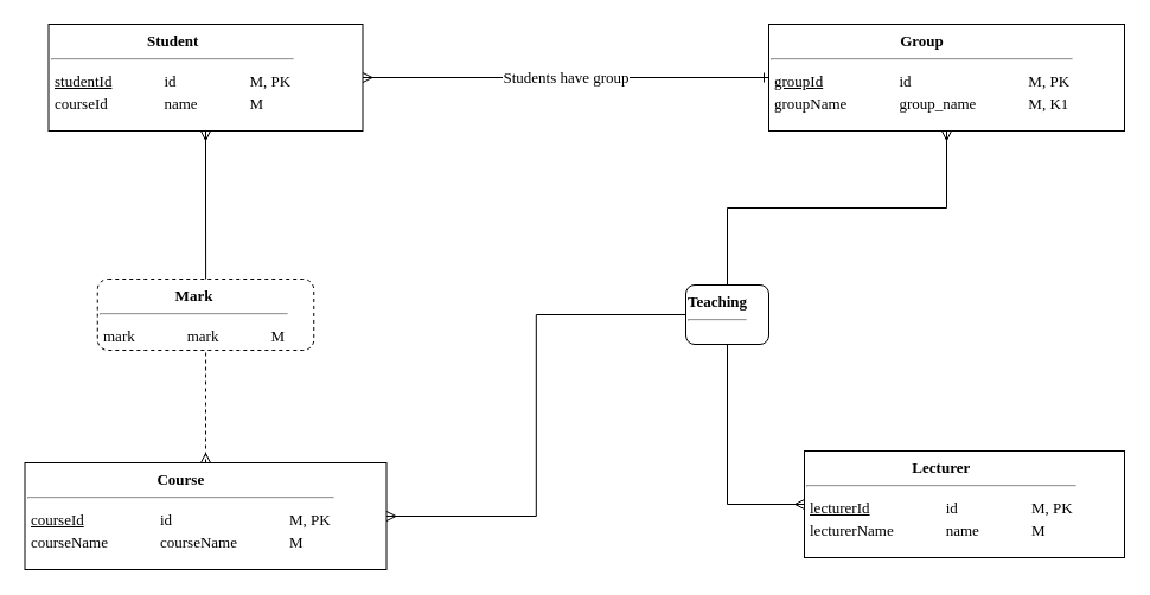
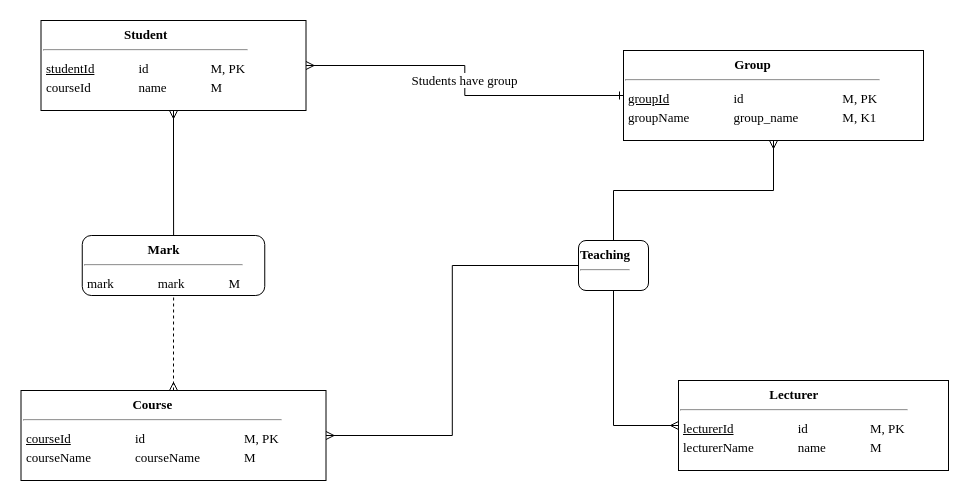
- <mxCell id="4" value="&lt;div style=&quot;text-align: center ; font-size: 13px&quot;&gt;&lt;b style=&quot;font-size: 13px&quot;&gt;Group&lt;/b&gt;&lt;/div&gt;&lt;hr style=&quot;font-size: 13px&quot;&gt;&lt;table style=&quot;font-size: 13px&quot;&gt;&lt;tbody style=&quot;font-size: 13px&quot;&gt;&lt;tr style=&quot;font-size: 13px&quot;&gt;&lt;td style=&quot;font-size: 13px&quot;&gt;&lt;u&gt;groupId&lt;/u&gt;&lt;/td&gt;&lt;td style=&quot;font-size: 13px&quot;&gt;&lt;blockquote style=&quot;margin: 0px 0px 0px 40px ; border: none ; padding: 0px ; font-size: 13px&quot;&gt;id&lt;/blockquote&gt;&lt;/td&gt;&lt;td style=&quot;font-size: 13px&quot;&gt;&lt;blockquote style=&quot;margin: 0px 0px 0px 40px ; border: none ; padding: 0px ; font-size: 13px&quot;&gt;M, PK&lt;/blockquote&gt;&lt;/td&gt;&lt;/tr&gt;&lt;tr style=&quot;font-size: 13px&quot;&gt;&lt;td style=&quot;font-size: 13px&quot;&gt;groupName&lt;/td&gt;&lt;td style=&quot;font-size: 13px&quot;&gt;&lt;blockquote style=&quot;margin: 0px 0px 0px 40px ; border: none ; padding: 0px ; font-size: 13px&quot;&gt;group_name&lt;/blockquote&gt;&lt;/td&gt;&lt;td style=&quot;font-size: 13px&quot;&gt;&lt;blockquote style=&quot;margin: 0px 0px 0px 40px ; border: none ; padding: 0px ; font-size: 13px&quot;&gt;M, K1&lt;/blockquote&gt;&lt;/td&gt;&lt;/tr&gt;&lt;/tbody&gt;&lt;/table&gt;" style="rounded=0;whiteSpace=wrap;html=1;labelBackgroundColor=none;fontFamily=Verdana;fontSize=13;align=left;verticalAlign=top;" parent="1" vertex="1"><mxGeometry x="648" y="20" width="300" height="90" as="geometry" /></mxCell>
+ <mxCell id="4" value="&lt;div style=&quot;text-align: center ; font-size: 13px&quot;&gt;&lt;b style=&quot;font-size: 13px&quot;&gt;Group&lt;/b&gt;&lt;/div&gt;&lt;hr style=&quot;font-size: 13px&quot;&gt;&lt;table style=&quot;font-size: 13px&quot;&gt;&lt;tbody style=&quot;font-size: 13px&quot;&gt;&lt;tr style=&quot;font-size: 13px&quot;&gt;&lt;td style=&quot;font-size: 13px&quot;&gt;&lt;u&gt;groupId&lt;/u&gt;&lt;/td&gt;&lt;td style=&quot;font-size: 13px&quot;&gt;&lt;blockquote style=&quot;margin: 0px 0px 0px 40px ; border: none ; padding: 0px ; font-size: 13px&quot;&gt;id&lt;/blockquote&gt;&lt;/td&gt;&lt;td style=&quot;font-size: 13px&quot;&gt;&lt;blockquote style=&quot;margin: 0px 0px 0px 40px ; border: none ; padding: 0px ; font-size: 13px&quot;&gt;M, PK&lt;/blockquote&gt;&lt;/td&gt;&lt;/tr&gt;&lt;tr style=&quot;font-size: 13px&quot;&gt;&lt;td style=&quot;font-size: 13px&quot;&gt;groupName&lt;/td&gt;&lt;td style=&quot;font-size: 13px&quot;&gt;&lt;blockquote style=&quot;margin: 0px 0px 0px 40px ; border: none ; padding: 0px ; font-size: 13px&quot;&gt;group_name&lt;/blockquote&gt;&lt;/td&gt;&lt;td style=&quot;font-size: 13px&quot;&gt;&lt;blockquote style=&quot;margin: 0px 0px 0px 40px ; border: none ; padding: 0px ; font-size: 13px&quot;&gt;M, K1&lt;/blockquote&gt;&lt;/td&gt;&lt;/tr&gt;&lt;/tbody&gt;&lt;/table&gt;" style="rounded=0;whiteSpace=wrap;html=1;labelBackgroundColor=none;fontFamily=Verdana;fontSize=13;align=left;verticalAlign=top;" parent="1" vertex="1"><mxGeometry x="623" y="50" width="300" height="90" as="geometry" /></mxCell>
- <mxCell id="7" value="&lt;div style=&quot;text-align: center ; font-size: 13px&quot;&gt;&lt;b style=&quot;font-size: 13px&quot;&gt;Mark&lt;/b&gt;&lt;/div&gt;&lt;hr style=&quot;font-size: 13px&quot;&gt;&lt;table style=&quot;font-size: 13px&quot;&gt;&lt;tbody style=&quot;font-size: 13px&quot;&gt;&lt;tr style=&quot;font-size: 13px&quot;&gt;&lt;td style=&quot;font-size: 13px&quot;&gt;mark&lt;/td&gt;&lt;td style=&quot;font-size: 13px&quot;&gt;&lt;blockquote style=&quot;margin: 0px 0px 0px 40px ; border: none ; padding: 0px ; font-size: 13px&quot;&gt;mark&lt;/blockquote&gt;&lt;/td&gt;&lt;td style=&quot;font-size: 13px&quot;&gt;&lt;blockquote style=&quot;margin: 0px 0px 0px 40px ; border: none ; padding: 0px ; font-size: 13px&quot;&gt;M&lt;/blockquote&gt;&lt;/td&gt;&lt;/tr&gt;&lt;/tbody&gt;&lt;/table&gt;" style="rounded=1;whiteSpace=wrap;html=1;labelBackgroundColor=none;fontFamily=Verdana;fontSize=13;align=left;verticalAlign=top;dashed=1;" parent="1" vertex="1"><mxGeometry x="81.75" y="235" width="182.5" height="60" as="geometry" /></mxCell>
+ <mxCell id="7" value="&lt;div style=&quot;text-align: center ; font-size: 13px&quot;&gt;&lt;b style=&quot;font-size: 13px&quot;&gt;Mark&lt;/b&gt;&lt;/div&gt;&lt;hr style=&quot;font-size: 13px&quot;&gt;&lt;table style=&quot;font-size: 13px&quot;&gt;&lt;tbody style=&quot;font-size: 13px&quot;&gt;&lt;tr style=&quot;font-size: 13px&quot;&gt;&lt;td style=&quot;font-size: 13px&quot;&gt;mark&lt;/td&gt;&lt;td style=&quot;font-size: 13px&quot;&gt;&lt;blockquote style=&quot;margin: 0px 0px 0px 40px ; border: none ; padding: 0px ; font-size: 13px&quot;&gt;mark&lt;/blockquote&gt;&lt;/td&gt;&lt;td style=&quot;font-size: 13px&quot;&gt;&lt;blockquote style=&quot;margin: 0px 0px 0px 40px ; border: none ; padding: 0px ; font-size: 13px&quot;&gt;M&lt;/blockquote&gt;&lt;/td&gt;&lt;/tr&gt;&lt;/tbody&gt;&lt;/table&gt;" style="rounded=1;whiteSpace=wrap;html=1;labelBackgroundColor=none;fontFamily=Verdana;fontSize=13;align=left;verticalAlign=top;" parent="1" vertex="1"><mxGeometry x="81.75" y="235" width="182.5" height="60" as="geometry" /></mxCell>
